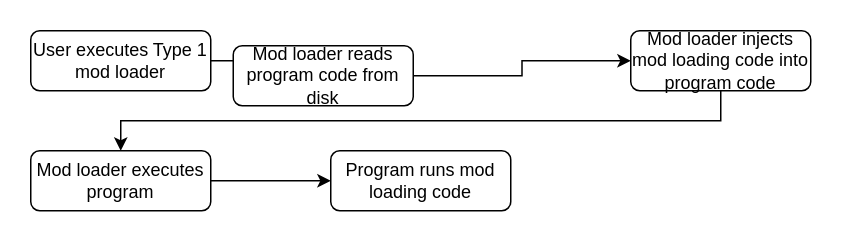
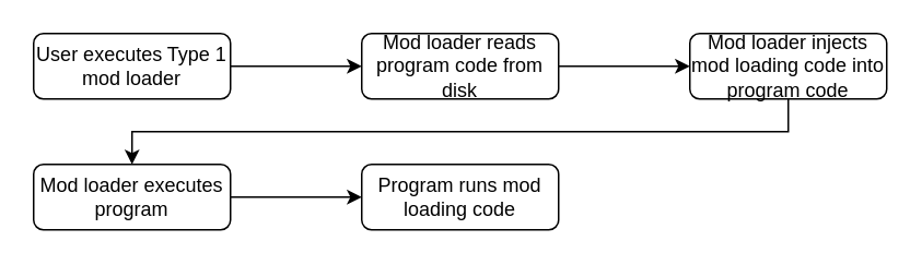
- <mxCell id="5" value="Mod loader reads program code from disk" style="rounded=1;whiteSpace=wrap;html=1;fontSize=12;glass=0;strokeWidth=1;shadow=0;" vertex="1" parent="1"><mxGeometry x="155" y="30" width="120" height="40" as="geometry" /></mxCell>
+ <mxCell id="5" value="Mod loader reads program code from disk" style="rounded=1;whiteSpace=wrap;html=1;fontSize=12;glass=0;strokeWidth=1;shadow=0;" vertex="1" parent="1"><mxGeometry x="220" y="20" width="120" height="40" as="geometry" /></mxCell>
